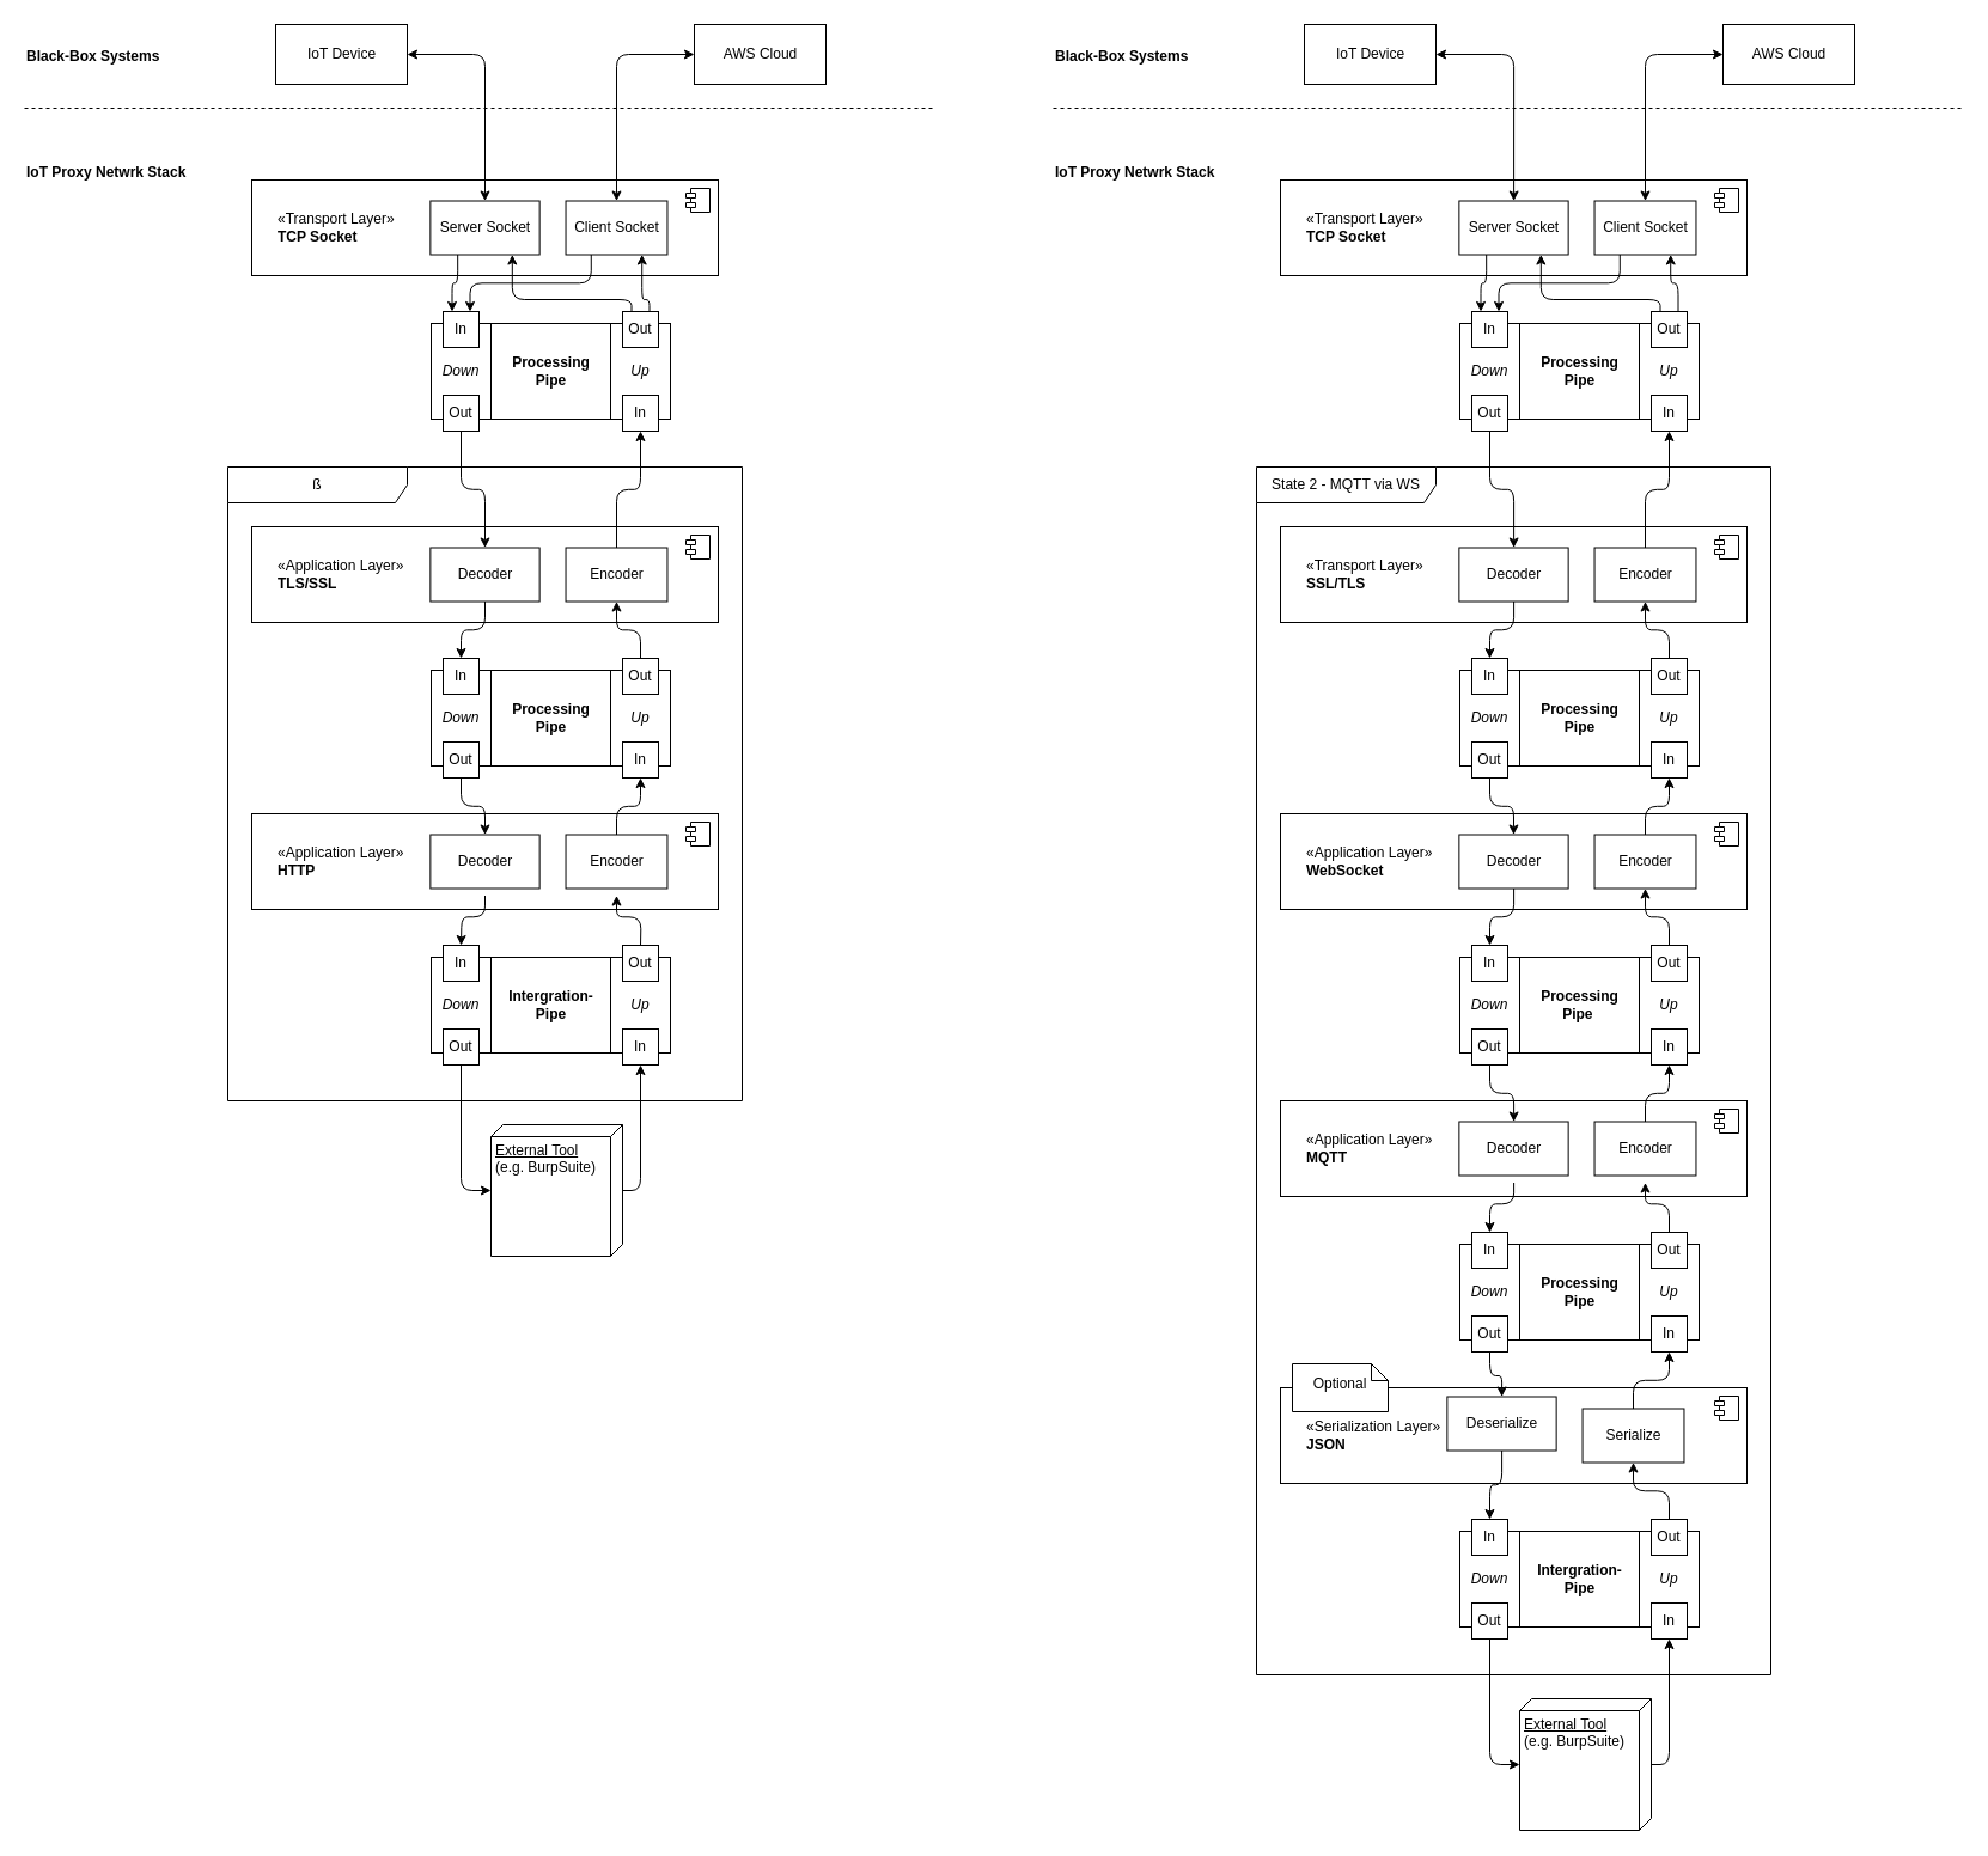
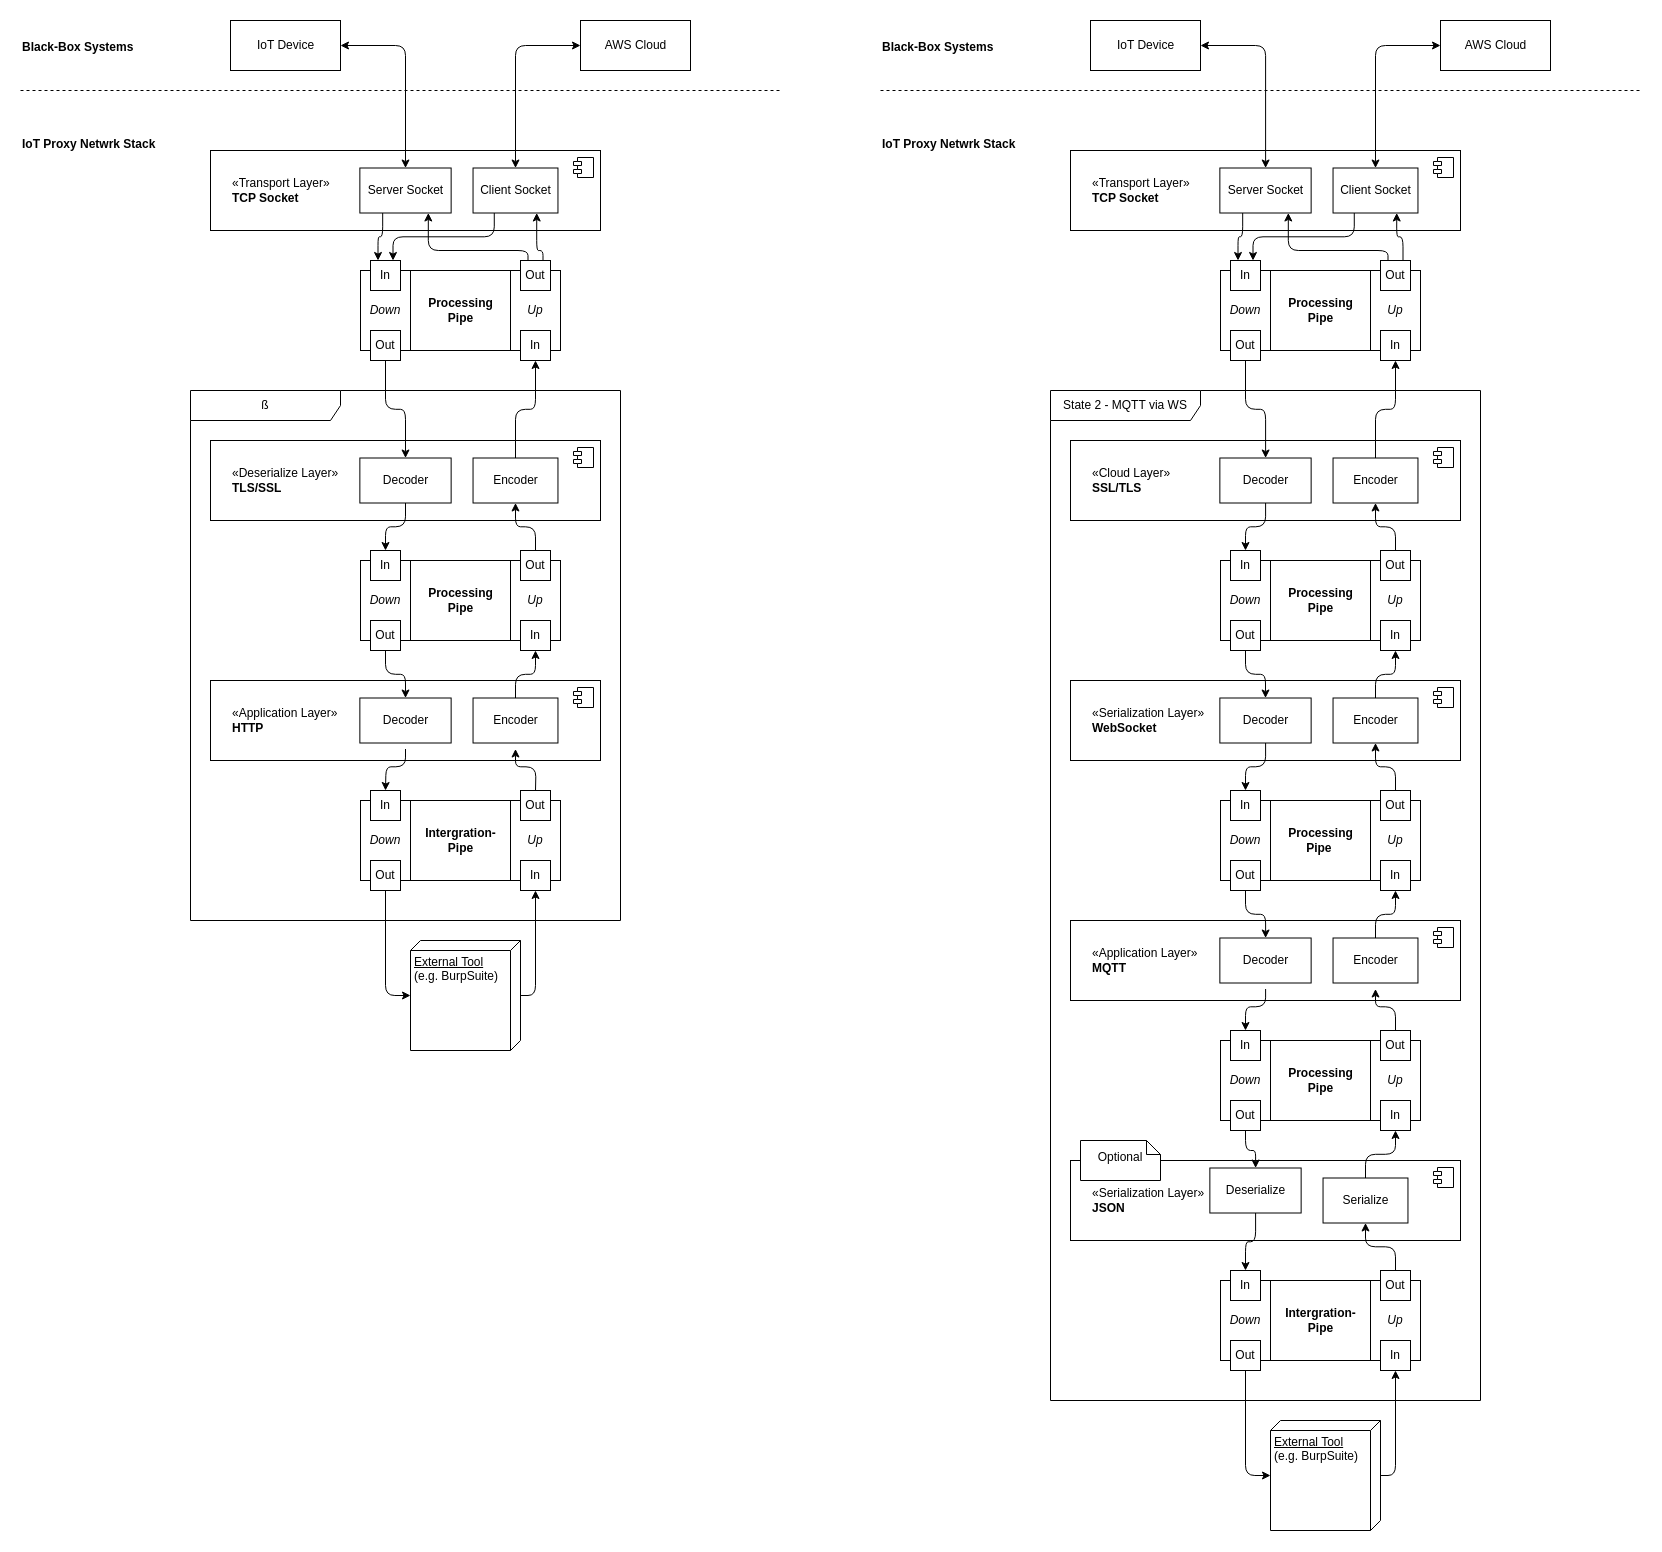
- <mxCell id="81" value="«Application Layer»&lt;br&gt;&lt;b&gt;TLS/SSL&lt;/b&gt;" style="html=1;verticalAlign=middle;align=left;spacingLeft=20;" vertex="1" parent="1"><mxGeometry x="210" y="440" width="390" height="80" as="geometry" /></mxCell>
+ <mxCell id="81" value="«Deserialize Layer»&lt;br&gt;&lt;b&gt;TLS/SSL&lt;/b&gt;" style="html=1;verticalAlign=middle;align=left;spacingLeft=20;" vertex="1" parent="1"><mxGeometry x="210" y="440" width="390" height="80" as="geometry" /></mxCell>
- <mxCell id="9" value="«Transport Layer»&lt;br&gt;&lt;b&gt;SSL/TLS&lt;/b&gt;" style="html=1;verticalAlign=middle;align=left;spacingLeft=20;" parent="1" vertex="1"><mxGeometry x="1070" y="440" width="390" height="80" as="geometry" /></mxCell>
+ <mxCell id="9" value="«Cloud Layer»&lt;br&gt;&lt;b&gt;SSL/TLS&lt;/b&gt;" style="html=1;verticalAlign=middle;align=left;spacingLeft=20;" parent="1" vertex="1"><mxGeometry x="1070" y="440" width="390" height="80" as="geometry" /></mxCell>
- <mxCell id="130" value="«Application Layer»&lt;br&gt;&lt;b&gt;WebSocket&lt;/b&gt;" style="html=1;verticalAlign=middle;align=left;spacingLeft=20;" vertex="1" parent="1"><mxGeometry x="1070" y="680" width="390" height="80" as="geometry" /></mxCell>
+ <mxCell id="130" value="«Serialization Layer»&lt;br&gt;&lt;b&gt;WebSocket&lt;/b&gt;" style="html=1;verticalAlign=middle;align=left;spacingLeft=20;" vertex="1" parent="1"><mxGeometry x="1070" y="680" width="390" height="80" as="geometry" /></mxCell>
